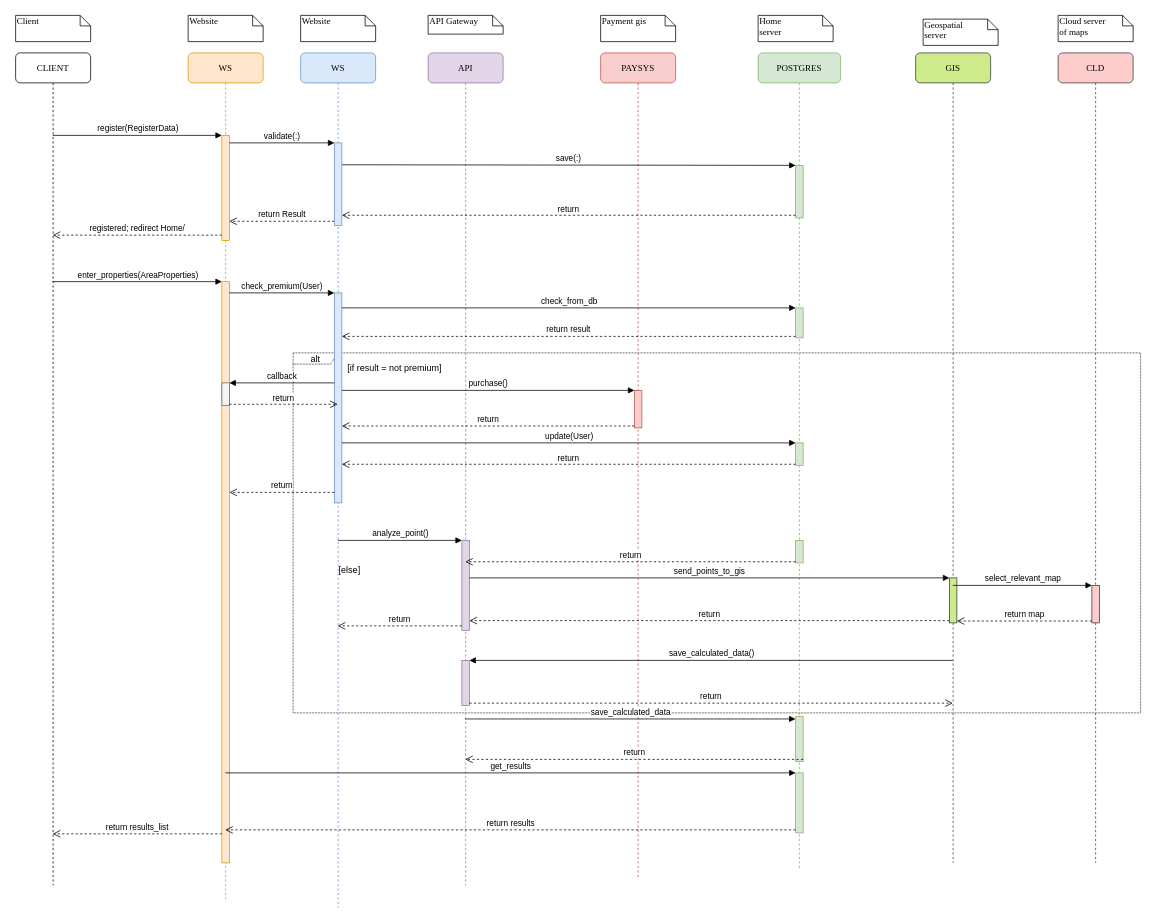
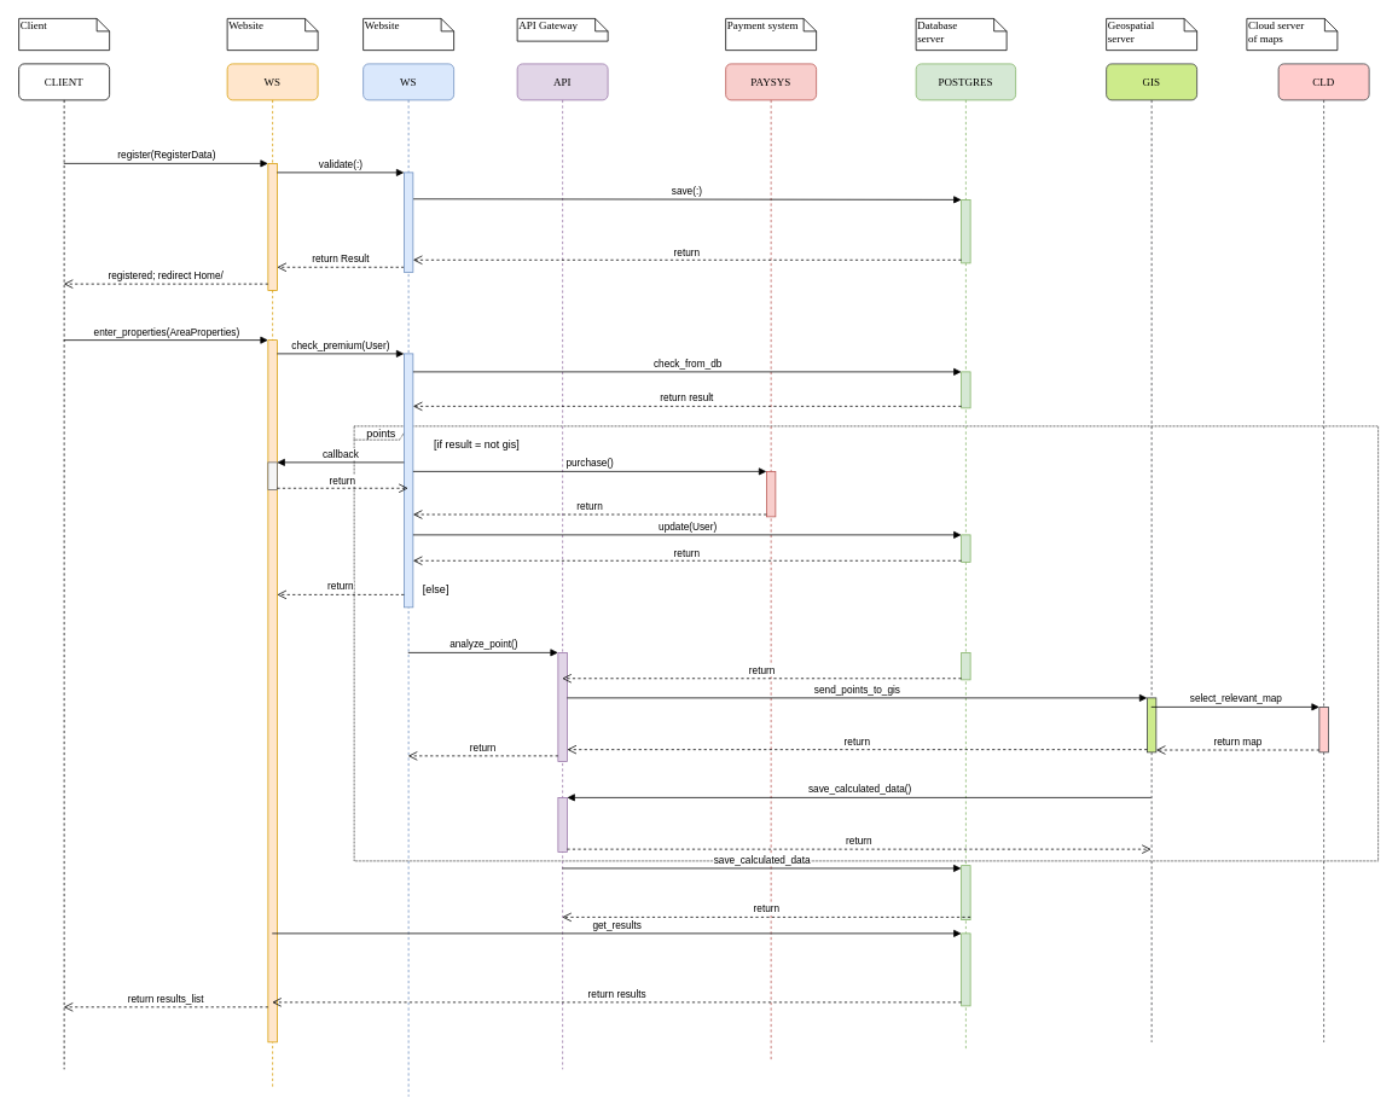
- <mxCell id="26" value="Payment gis" style="shape=note;whiteSpace=wrap;html=1;size=14;verticalAlign=top;align=left;spacingTop=-6;rounded=0;shadow=0;comic=0;labelBackgroundColor=none;strokeWidth=1;fontFamily=Verdana;fontSize=12" parent="1" vertex="1"><mxGeometry x="800" y="20" width="100" height="35" as="geometry" /></mxCell>
+ <mxCell id="26" value="Payment system" style="shape=note;whiteSpace=wrap;html=1;size=14;verticalAlign=top;align=left;spacingTop=-6;rounded=0;shadow=0;comic=0;labelBackgroundColor=none;strokeWidth=1;fontFamily=Verdana;fontSize=12" parent="1" vertex="1"><mxGeometry x="800" y="20" width="100" height="35" as="geometry" /></mxCell>
- <mxCell id="27" value="&lt;div&gt;Home&lt;/div&gt;&lt;div&gt; server&lt;/div&gt;" style="shape=note;whiteSpace=wrap;html=1;size=14;verticalAlign=top;align=left;spacingTop=-6;rounded=0;shadow=0;comic=0;labelBackgroundColor=none;strokeWidth=1;fontFamily=Verdana;fontSize=12" parent="1" vertex="1"><mxGeometry x="1010" y="20" width="100" height="35" as="geometry" /></mxCell>
+ <mxCell id="27" value="&lt;div&gt;Database&lt;/div&gt;&lt;div&gt; server&lt;/div&gt;" style="shape=note;whiteSpace=wrap;html=1;size=14;verticalAlign=top;align=left;spacingTop=-6;rounded=0;shadow=0;comic=0;labelBackgroundColor=none;strokeWidth=1;fontFamily=Verdana;fontSize=12" parent="1" vertex="1"><mxGeometry x="1010" y="20" width="100" height="35" as="geometry" /></mxCell>
- <mxCell id="29" value="&lt;div&gt;Cloud server&lt;/div&gt;&lt;div&gt;of maps&lt;br&gt;&lt;/div&gt;" style="shape=note;whiteSpace=wrap;html=1;size=14;verticalAlign=top;align=left;spacingTop=-6;rounded=0;shadow=0;comic=0;labelBackgroundColor=none;strokeWidth=1;fontFamily=Verdana;fontSize=12" parent="1" vertex="1"><mxGeometry x="1410" y="20" width="100" height="35" as="geometry" /></mxCell>
+ <mxCell id="29" value="&lt;div&gt;Cloud server&lt;/div&gt;&lt;div&gt;of maps&lt;br&gt;&lt;/div&gt;" style="shape=note;whiteSpace=wrap;html=1;size=14;verticalAlign=top;align=left;spacingTop=-6;rounded=0;shadow=0;comic=0;labelBackgroundColor=none;strokeWidth=1;fontFamily=Verdana;fontSize=12" parent="1" vertex="1"><mxGeometry x="1375" y="20" width="100" height="35" as="geometry" /></mxCell>
- <mxCell id="28" value="&lt;div&gt;Geospatial&lt;/div&gt;&lt;div&gt;server&lt;br&gt;&lt;/div&gt;" style="shape=note;whiteSpace=wrap;html=1;size=14;verticalAlign=top;align=left;spacingTop=-6;rounded=0;shadow=0;comic=0;labelBackgroundColor=none;strokeWidth=1;fontFamily=Verdana;fontSize=12" parent="1" vertex="1"><mxGeometry x="1230" y="25" width="100" height="35" as="geometry" /></mxCell>
+ <mxCell id="28" value="&lt;div&gt;Geospatial&lt;/div&gt;&lt;div&gt;server&lt;br&gt;&lt;/div&gt;" style="shape=note;whiteSpace=wrap;html=1;size=14;verticalAlign=top;align=left;spacingTop=-6;rounded=0;shadow=0;comic=0;labelBackgroundColor=none;strokeWidth=1;fontFamily=Verdana;fontSize=12" parent="1" vertex="1"><mxGeometry x="1220" y="20" width="100" height="35" as="geometry" /></mxCell>
- <mxCell id="2" value="alt" style="shape=umlFrame;whiteSpace=wrap;html=1;width=60;height=15;dashed=1;dashPattern=1 1;" parent="1" vertex="1"><mxGeometry x="390" y="470" width="1130" height="480" as="geometry" /></mxCell>
+ <mxCell id="2" value="points" style="shape=umlFrame;whiteSpace=wrap;html=1;width=60;height=15;dashed=1;dashPattern=1 1;" parent="1" vertex="1"><mxGeometry x="390" y="470" width="1130" height="480" as="geometry" /></mxCell>
- <mxCell id="38" value="[if result = not premium]" style="text;html=1;align=center;verticalAlign=middle;resizable=0;points=[];autosize=1;" parent="35" vertex="1"><mxGeometry x="55" y="410" width="140" height="20" as="geometry" /></mxCell>
+ <mxCell id="38" value="[if result = not gis]" style="text;html=1;align=center;verticalAlign=middle;resizable=0;points=[];autosize=1;" parent="35" vertex="1"><mxGeometry x="55" y="410" width="140" height="20" as="geometry" /></mxCell>
- <mxCell id="54" value="[else]" style="text;html=1;align=center;verticalAlign=middle;resizable=0;points=[];autosize=1;" parent="1" vertex="1"><mxGeometry x="445" y="750" width="40" height="20" as="geometry" /></mxCell>
+ <mxCell id="54" value="[else]" style="text;html=1;align=center;verticalAlign=middle;resizable=0;points=[];autosize=1;" parent="1" vertex="1"><mxGeometry x="460" y="640" width="40" height="20" as="geometry" /></mxCell>
